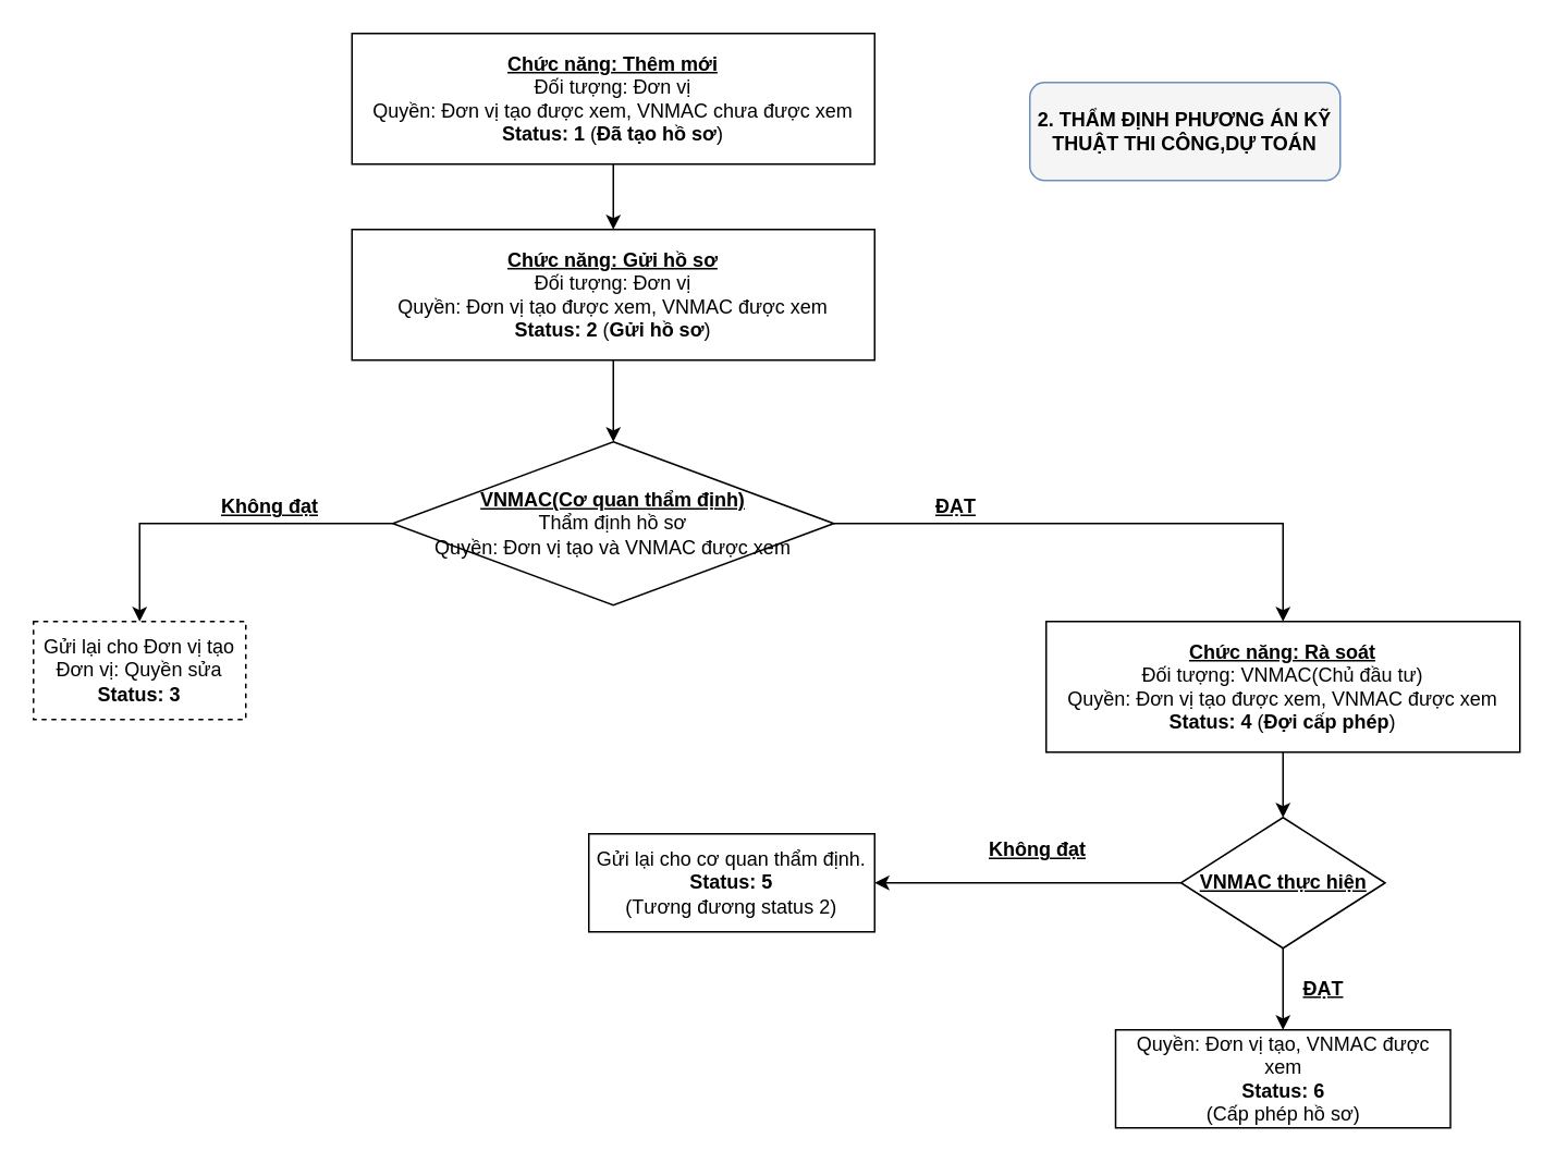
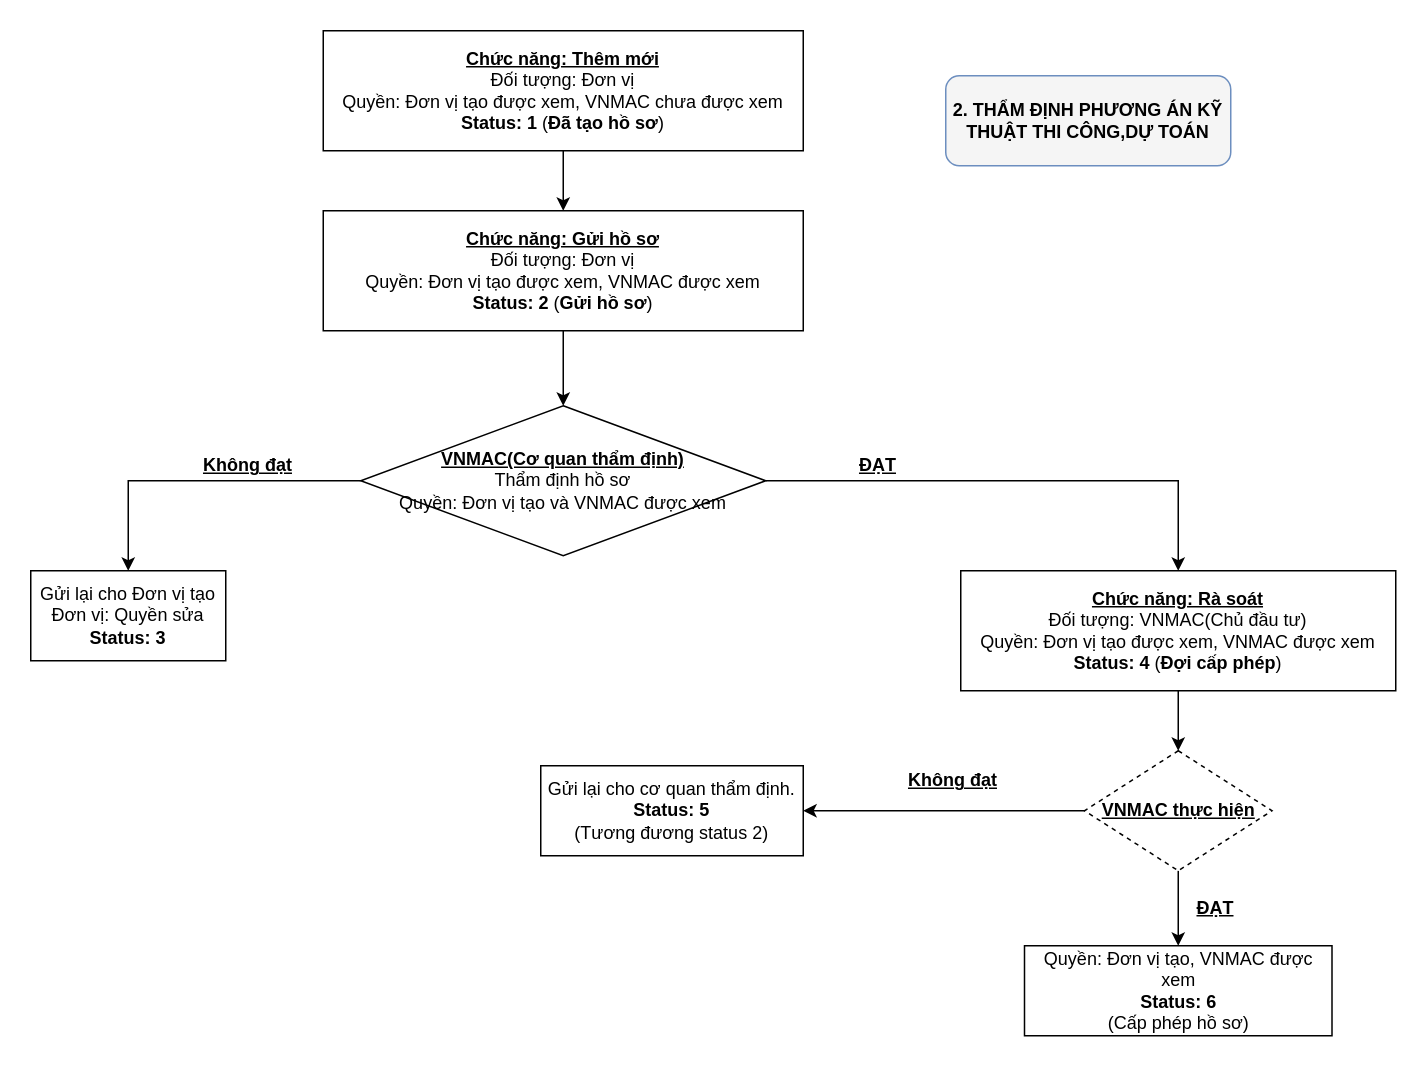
- <mxCell id="9" value="Gửi lại cho Đơn vị tạo&lt;br&gt;Đơn vị: Quyền sửa&lt;br&gt;&lt;b&gt;Status: 3&lt;/b&gt;" style="whiteSpace=wrap;html=1;rounded=0;dashed=1;" vertex="1" parent="1"><mxGeometry x="20" y="380" width="130" height="60" as="geometry" /></mxCell>
+ <mxCell id="9" value="Gửi lại cho Đơn vị tạo&lt;br&gt;Đơn vị: Quyền sửa&lt;br&gt;&lt;b&gt;Status: 3&lt;/b&gt;" style="whiteSpace=wrap;html=1;rounded=0;" vertex="1" parent="1"><mxGeometry x="20" y="380" width="130" height="60" as="geometry" /></mxCell>
- <mxCell id="16" value="&lt;b&gt;&lt;u&gt;VNMAC thực hiện&lt;/u&gt;&lt;/b&gt;" style="rhombus;whiteSpace=wrap;html=1;rounded=0;" vertex="1" parent="1"><mxGeometry x="722.5" y="500" width="125" height="80" as="geometry" /></mxCell>
+ <mxCell id="16" value="&lt;b&gt;&lt;u&gt;VNMAC thực hiện&lt;/u&gt;&lt;/b&gt;" style="rhombus;whiteSpace=wrap;html=1;rounded=0;dashed=1;" vertex="1" parent="1"><mxGeometry x="722.5" y="500" width="125" height="80" as="geometry" /></mxCell>
